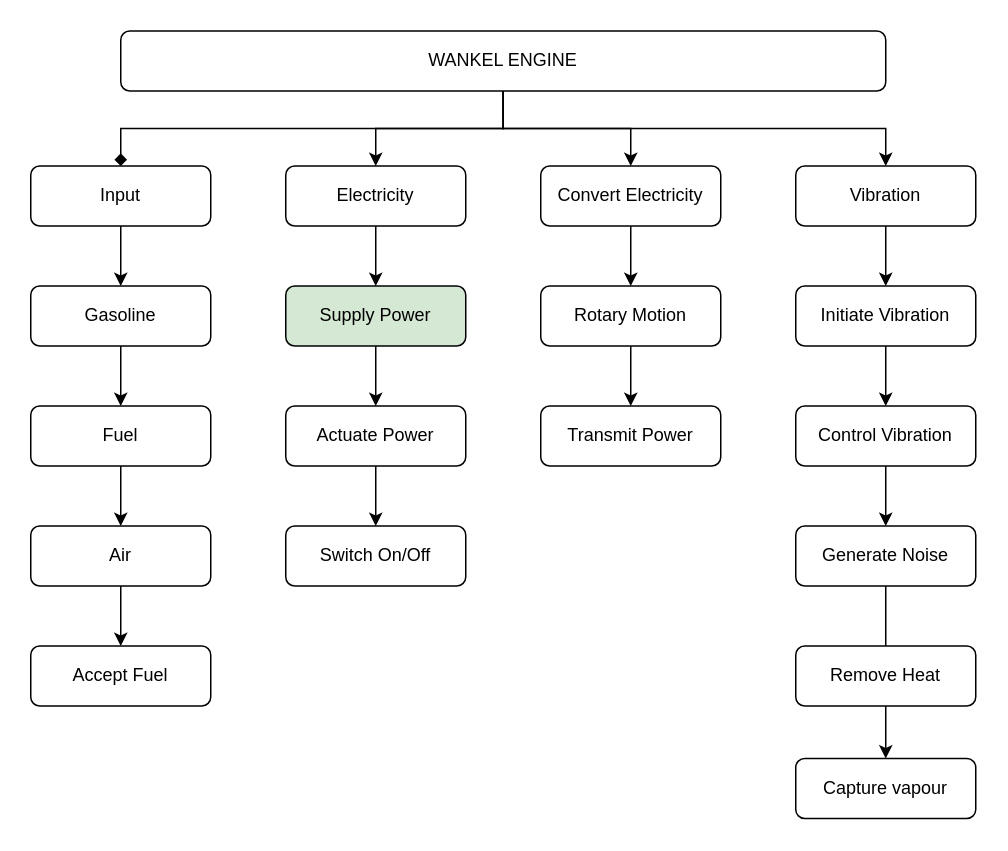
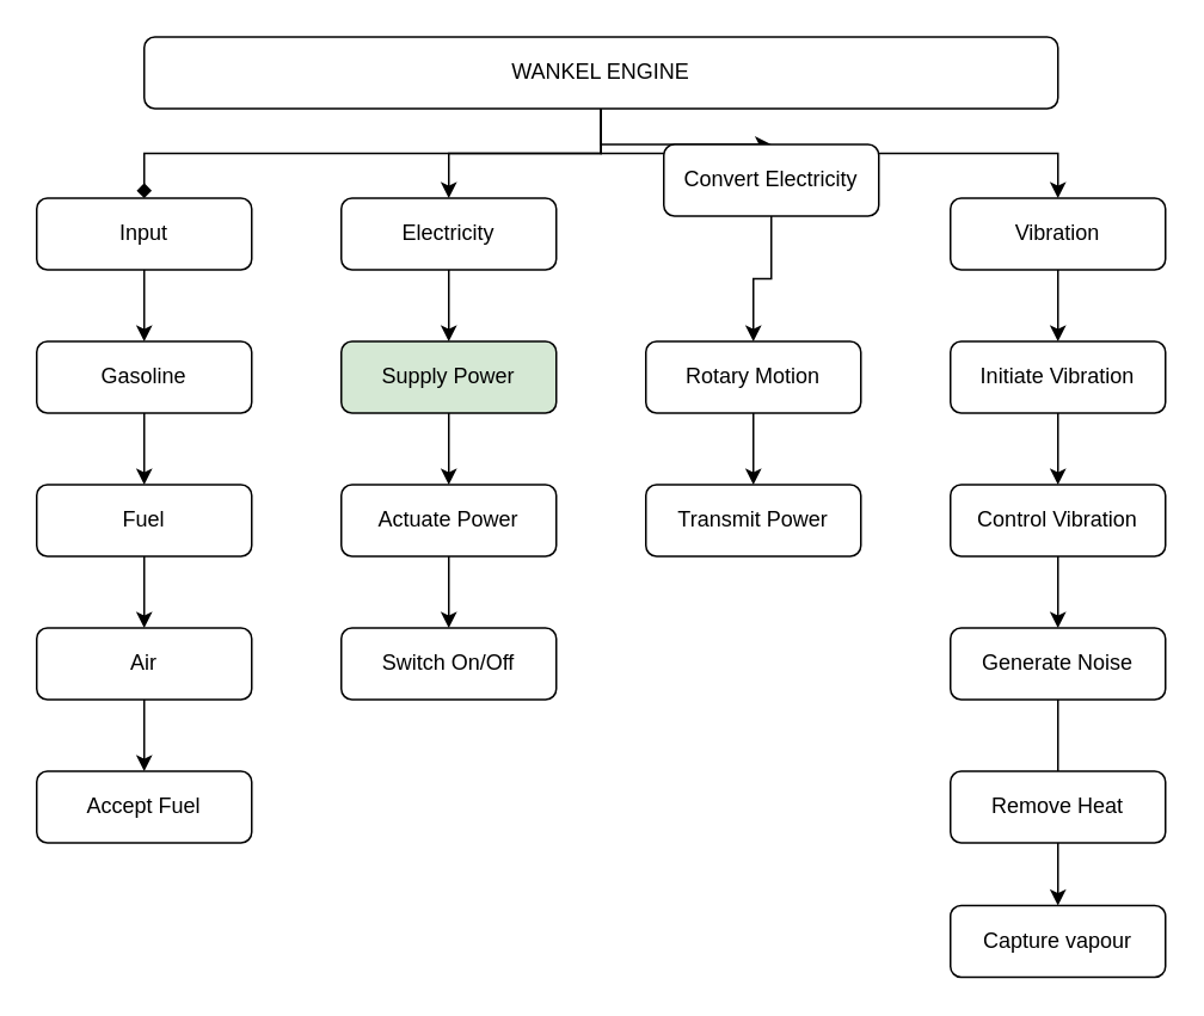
- <mxCell id="14" value="Convert Electricity" style="rounded=1;whiteSpace=wrap;html=1;fontSize=12;glass=0;strokeWidth=1;shadow=0;" vertex="1" parent="1"><mxGeometry x="360" y="110" width="120" height="40" as="geometry" /></mxCell>
+ <mxCell id="14" value="Convert Electricity" style="rounded=1;whiteSpace=wrap;html=1;fontSize=12;glass=0;strokeWidth=1;shadow=0;" vertex="1" parent="1"><mxGeometry x="370" y="80" width="120" height="40" as="geometry" /></mxCell>
